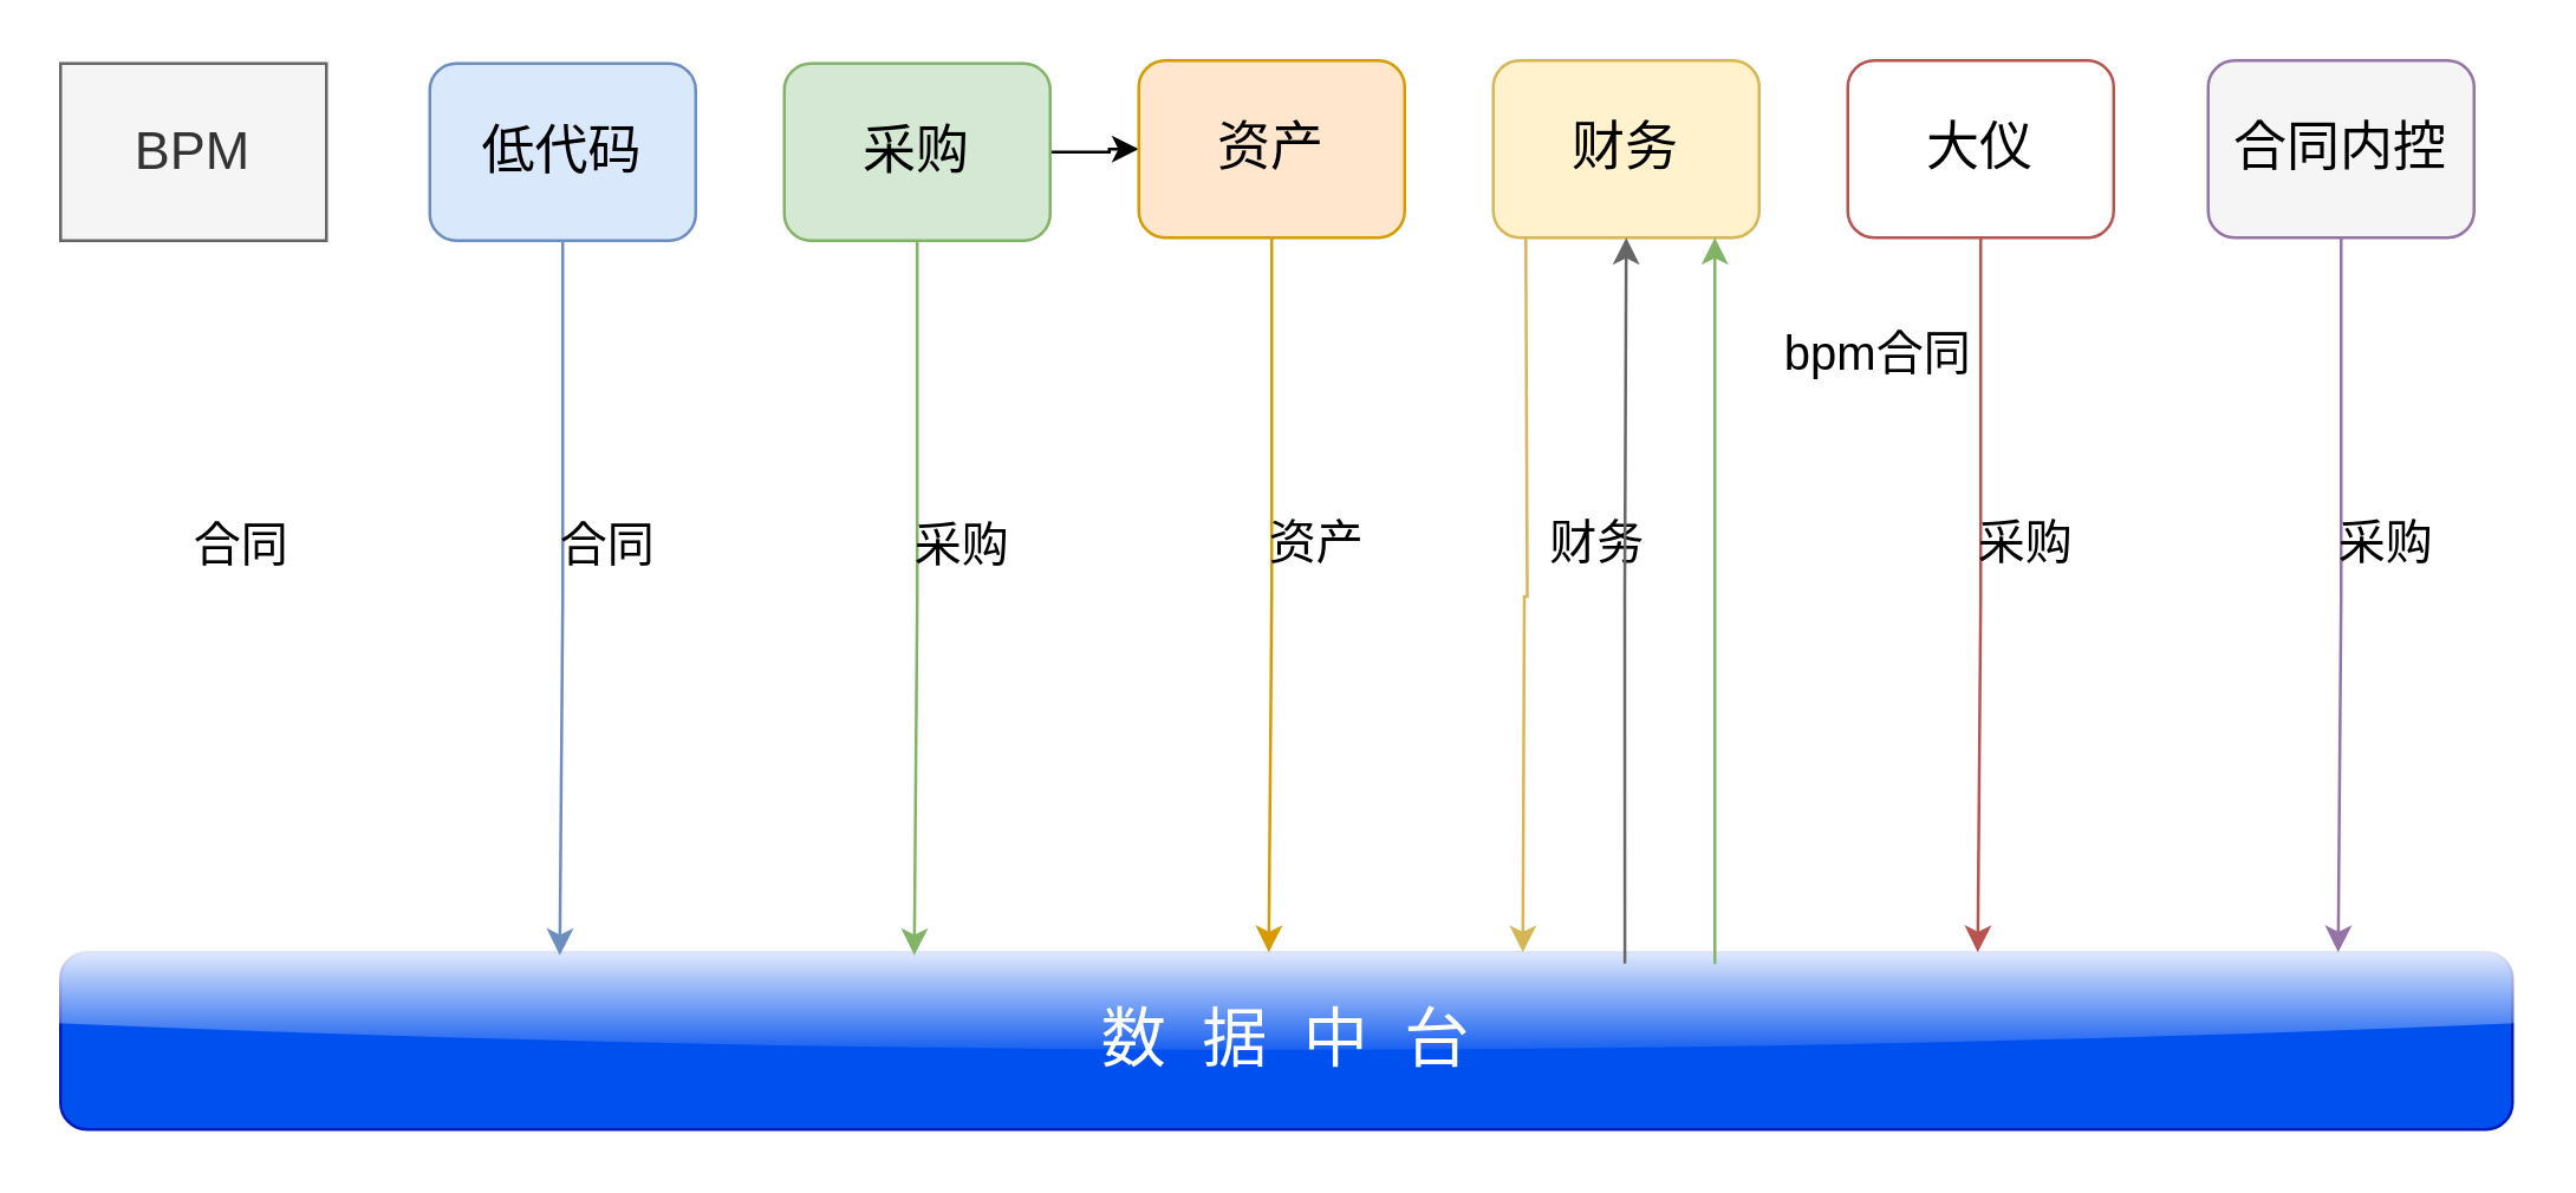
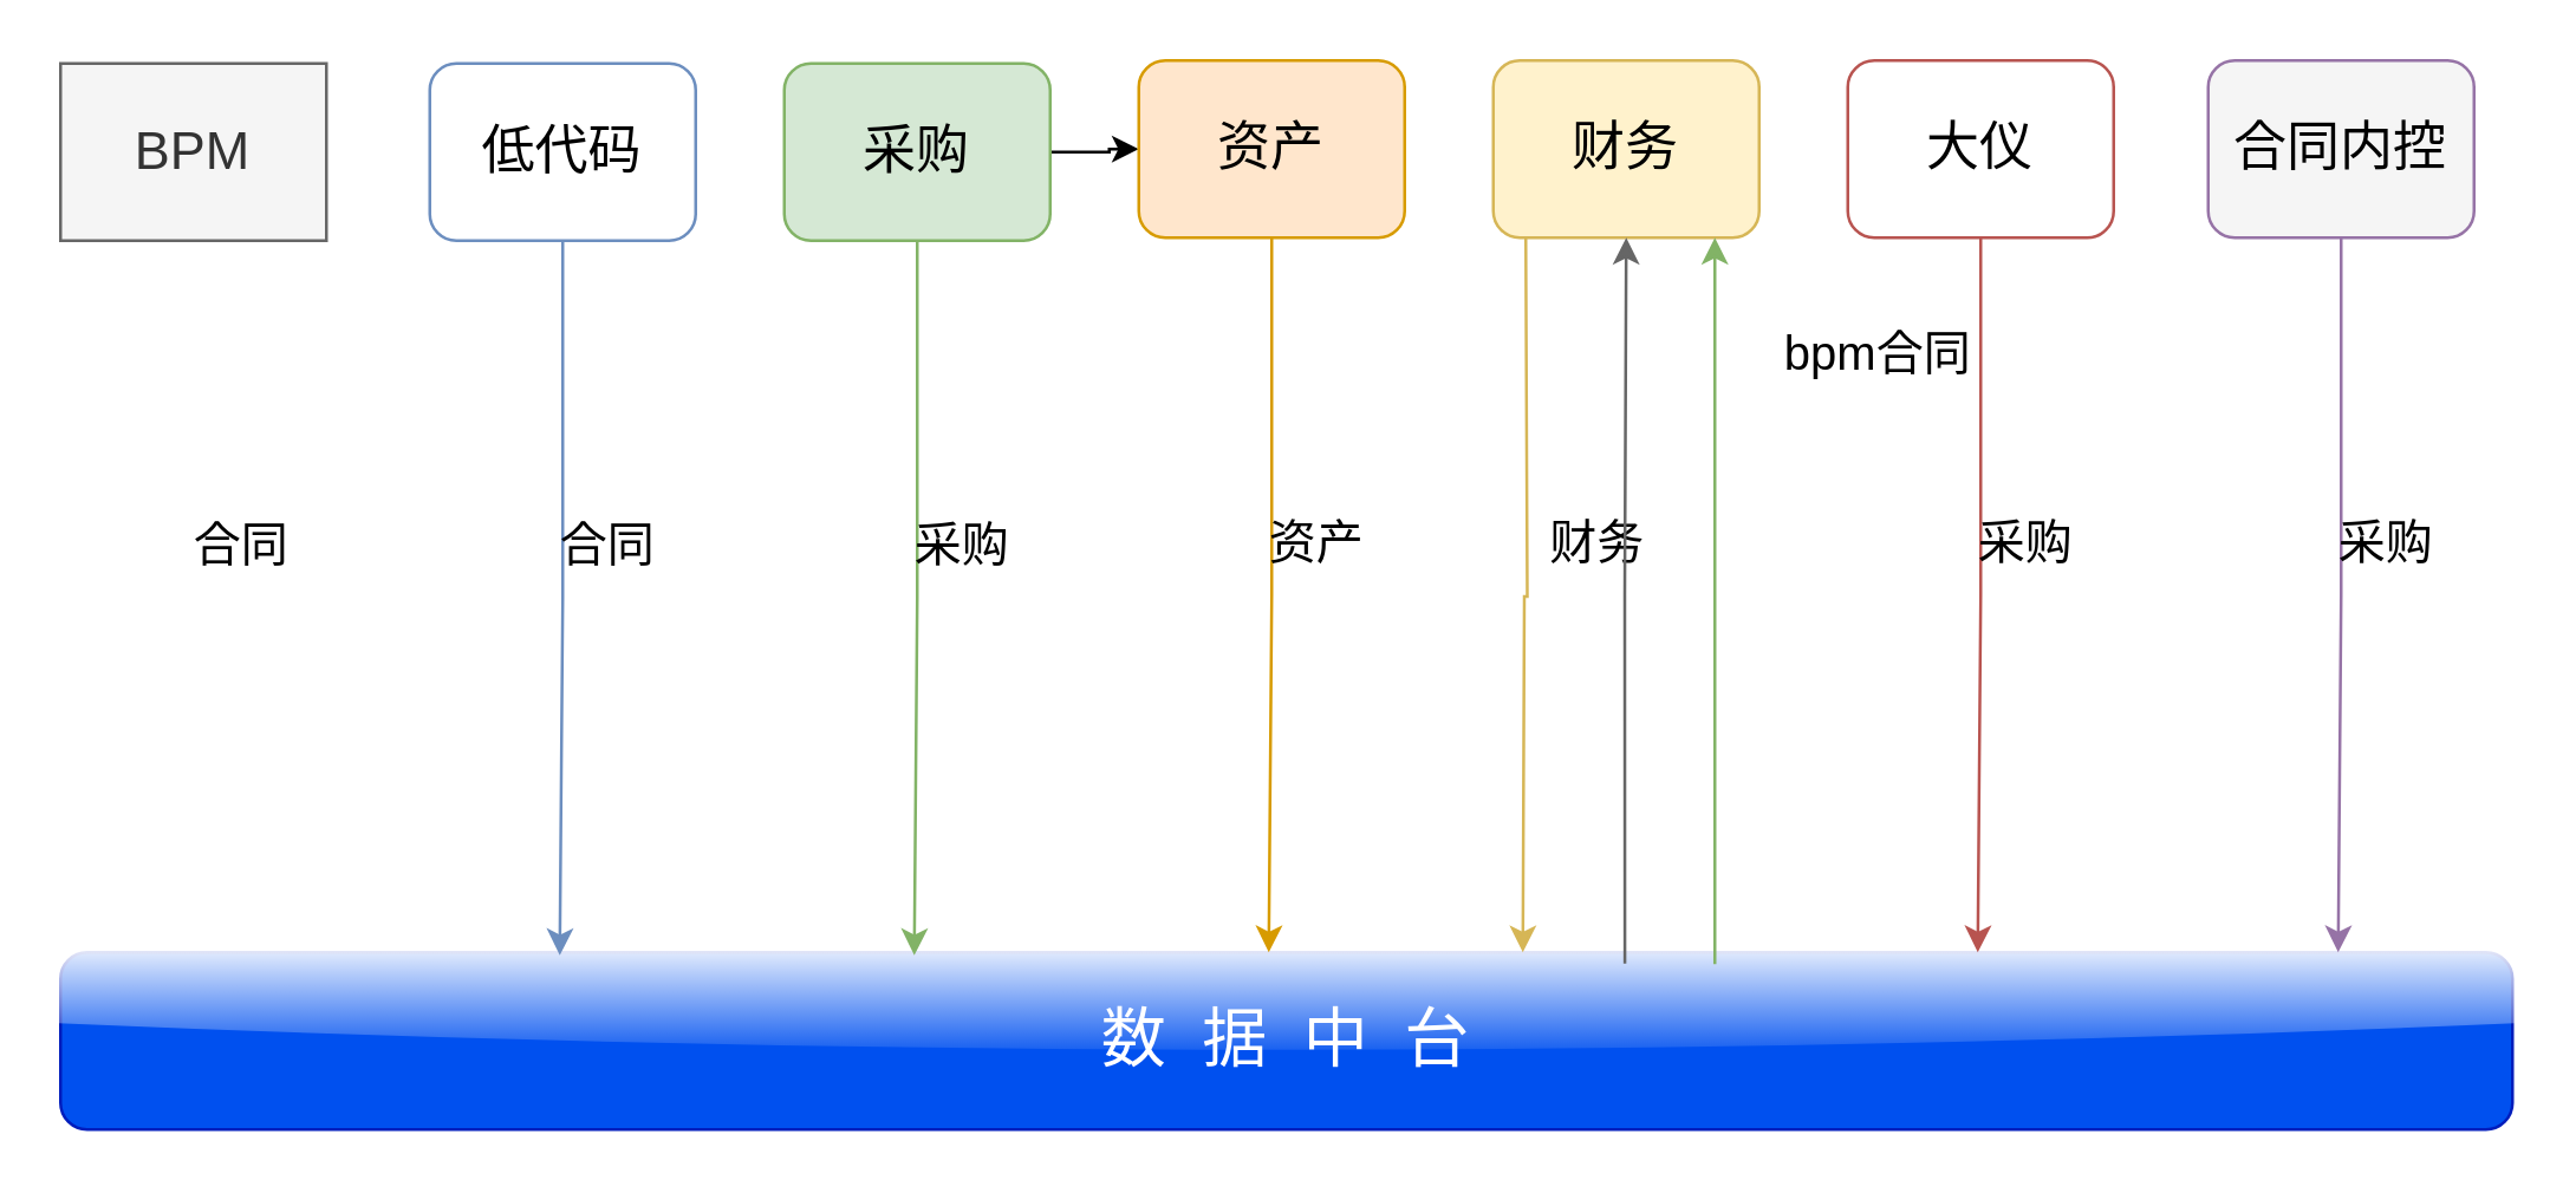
- <mxCell id="5" value="低代码" style="rounded=1;whiteSpace=wrap;html=1;fillColor=#dae8fc;strokeColor=#6c8ebf;fontSize=18;" vertex="1" parent="1"><mxGeometry x="145" y="21" width="90" height="60" as="geometry" /></mxCell>
+ <mxCell id="5" value="低代码" style="rounded=1;whiteSpace=wrap;html=1;fillColor=#ffffff;strokeColor=#6c8ebf;fontSize=18;" vertex="1" parent="1"><mxGeometry x="145" y="21" width="90" height="60" as="geometry" /></mxCell>
